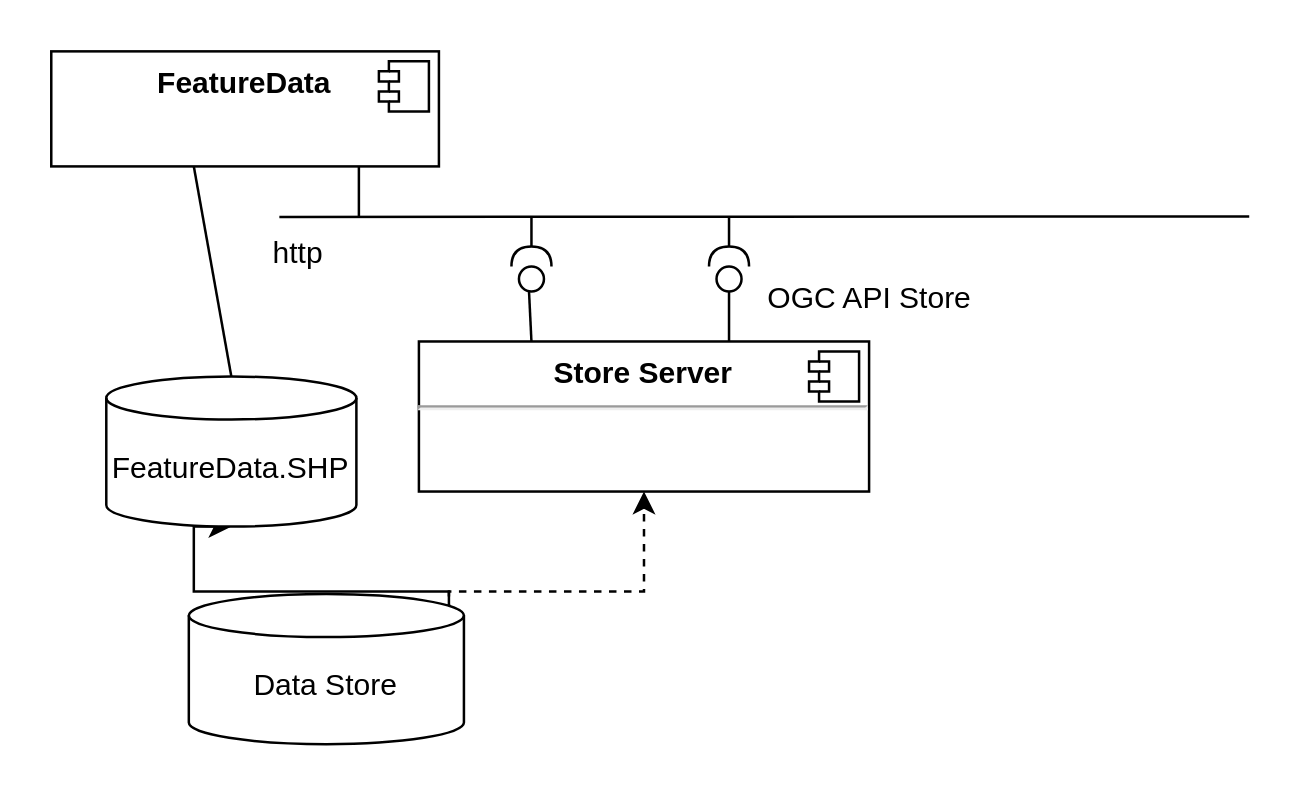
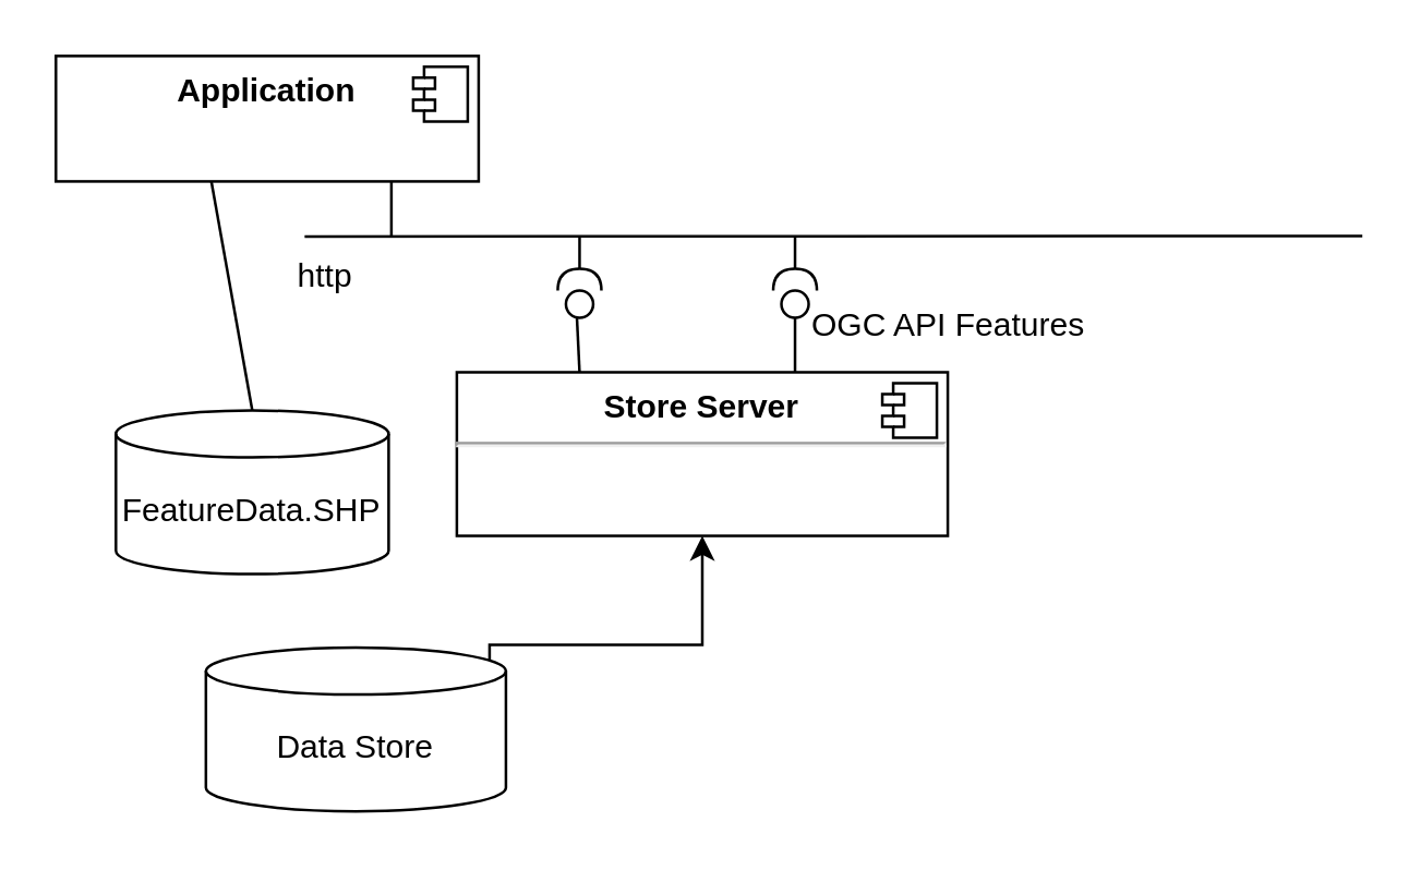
- <mxCell id="15" value="&lt;p style=&quot;margin:0px;margin-top:6px;text-align:center;&quot;&gt;&lt;b&gt;FeatureData&lt;/b&gt;&lt;/p&gt;" style="align=left;overflow=fill;html=1;dropTarget=0;whiteSpace=wrap;" vertex="1" parent="1"><mxGeometry x="20" y="20" width="155" height="46" as="geometry" /></mxCell>
+ <mxCell id="15" value="&lt;p style=&quot;margin:0px;margin-top:6px;text-align:center;&quot;&gt;&lt;b&gt;Application&lt;/b&gt;&lt;/p&gt;" style="align=left;overflow=fill;html=1;dropTarget=0;whiteSpace=wrap;" vertex="1" parent="1"><mxGeometry x="20" y="20" width="155" height="46" as="geometry" /></mxCell>
- <mxCell id="14" value="OGC API Store" style="text;strokeColor=none;align=center;fillColor=none;html=1;verticalAlign=middle;whiteSpace=wrap;rounded=0;" vertex="1" parent="1"><mxGeometry x="282" y="102" width="131" height="34" as="geometry" /></mxCell>
+ <mxCell id="14" value="OGC API Features" style="text;strokeColor=none;align=center;fillColor=none;html=1;verticalAlign=middle;whiteSpace=wrap;rounded=0;" vertex="1" parent="1"><mxGeometry x="282" y="102" width="131" height="34" as="geometry" /></mxCell>
- <mxCell id="5" style="edgeStyle=orthogonalEdgeStyle;rounded=0;orthogonalLoop=1;jettySize=auto;html=1;exitX=0.5;exitY=0;exitDx=0;exitDy=0;exitPerimeter=0;entryX=0.5;entryY=1;entryDx=0;entryDy=0;entryPerimeter=0;" edge="1" parent="1" source="6" target="18"><mxGeometry relative="1" as="geometry"><mxPoint x="29" y="146" as="targetPoint" /><Array as="points"><mxPoint x="179" y="252" /><mxPoint x="179" y="236" /><mxPoint x="77" y="236" /></Array></mxGeometry></mxCell>
- <mxCell id="4" style="edgeStyle=orthogonalEdgeStyle;rounded=0;orthogonalLoop=1;jettySize=auto;html=1;exitX=0.5;exitY=0;exitDx=0;exitDy=0;exitPerimeter=0;entryX=0.5;entryY=1;entryDx=0;entryDy=0;dashed=1;" edge="1" parent="1" source="6" target="2"><mxGeometry relative="1" as="geometry"><Array as="points"><mxPoint x="179" y="252" /><mxPoint x="179" y="236" /><mxPoint x="257" y="236" /></Array></mxGeometry></mxCell>
+ <mxCell id="4" style="edgeStyle=orthogonalEdgeStyle;rounded=0;orthogonalLoop=1;jettySize=auto;html=1;exitX=0.5;exitY=0;exitDx=0;exitDy=0;exitPerimeter=0;entryX=0.5;entryY=1;entryDx=0;entryDy=0;" edge="1" parent="1" source="6" target="2"><mxGeometry relative="1" as="geometry"><Array as="points"><mxPoint x="179" y="252" /><mxPoint x="179" y="236" /><mxPoint x="257" y="236" /></Array></mxGeometry></mxCell>
